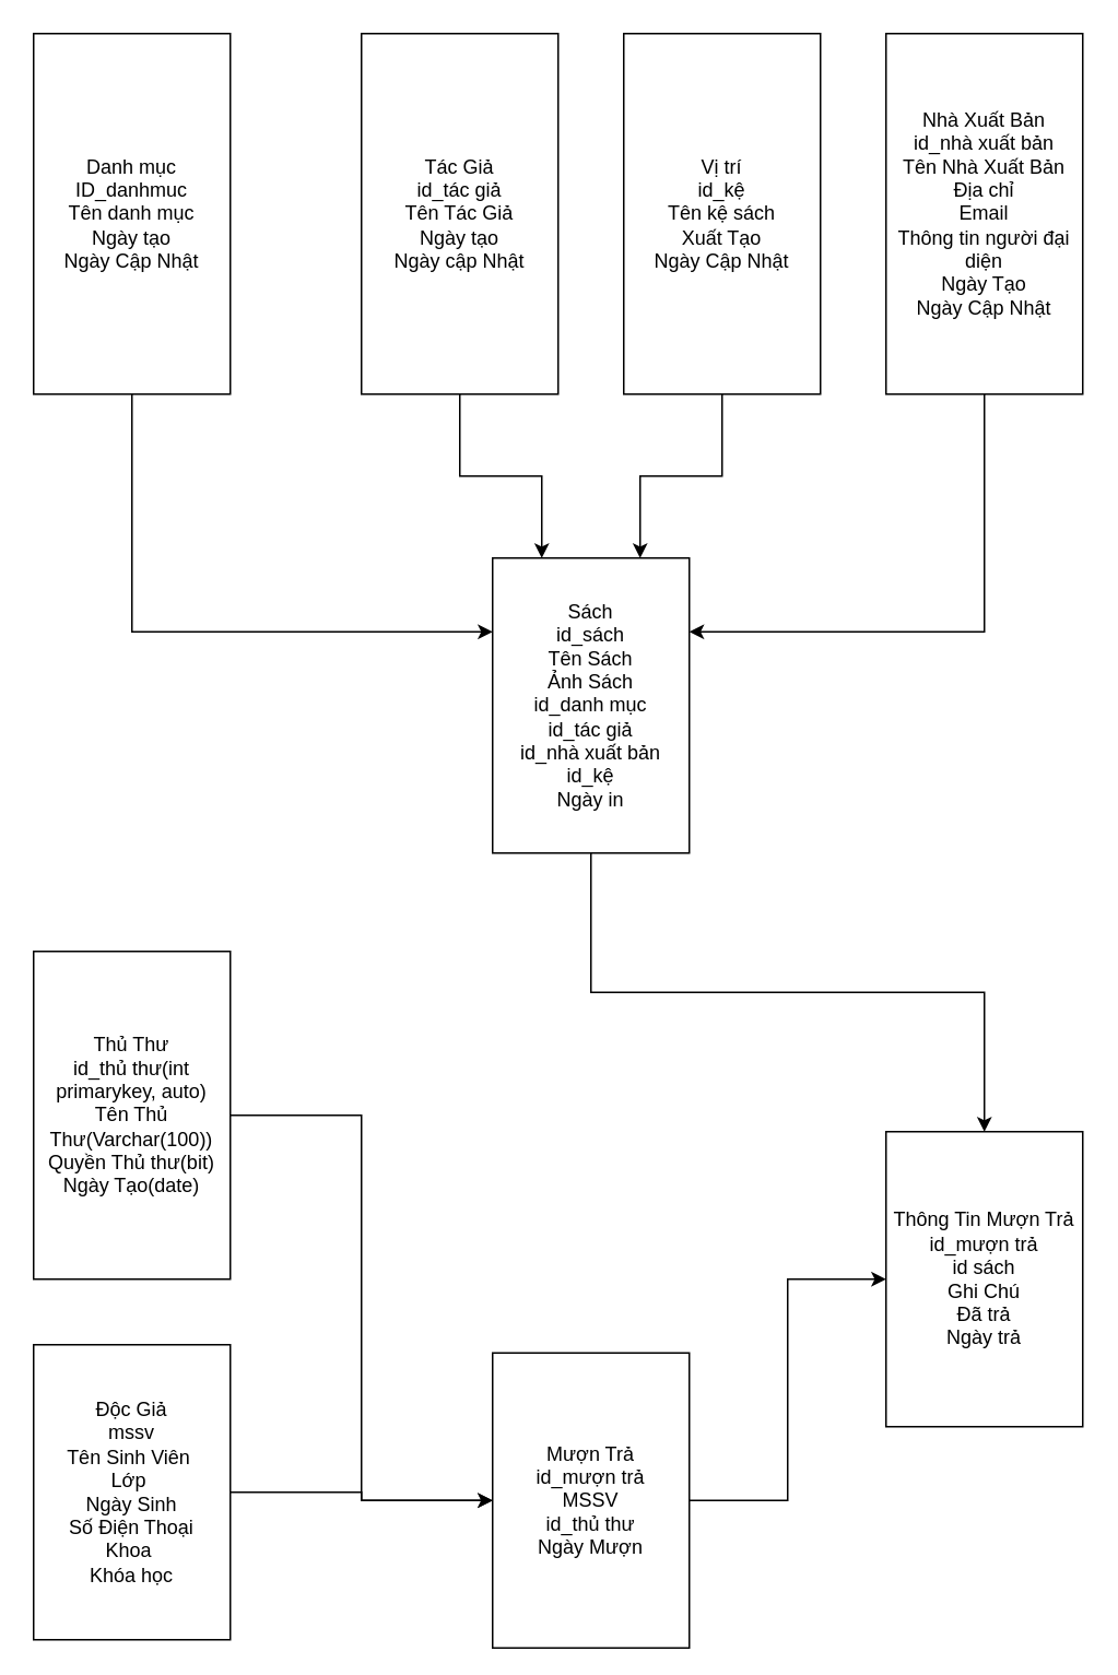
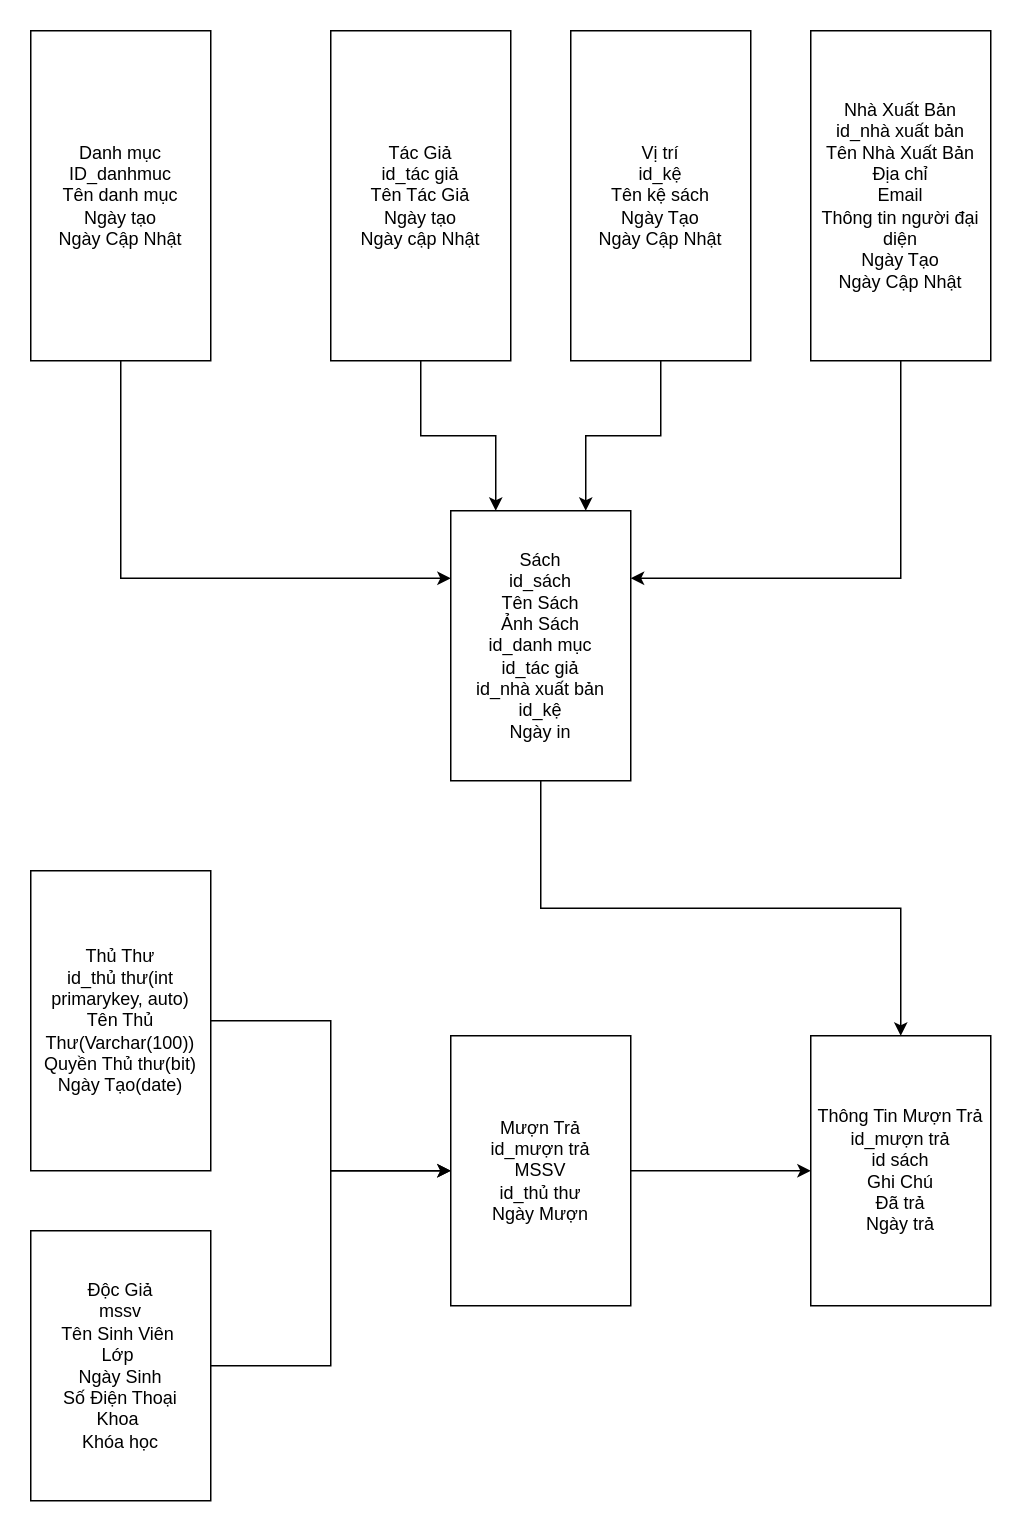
- <mxCell id="18" value="Vị trí&lt;br&gt;id_kệ&lt;br&gt;Tên kệ sách&lt;br&gt;Xuất Tạo&lt;br&gt;Ngày Cập Nhật" style="rounded=0;whiteSpace=wrap;html=1;" vertex="1" parent="1"><mxGeometry x="380" y="20" width="120" height="220" as="geometry" /></mxCell>
+ <mxCell id="18" value="Vị trí&lt;br&gt;id_kệ&lt;br&gt;Tên kệ sách&lt;br&gt;Ngày Tạo&lt;br&gt;Ngày Cập Nhật" style="rounded=0;whiteSpace=wrap;html=1;" vertex="1" parent="1"><mxGeometry x="380" y="20" width="120" height="220" as="geometry" /></mxCell>
- <mxCell id="15" value="Mượn Trả&lt;br&gt;id_mượn trả&lt;br&gt;MSSV&lt;br&gt;id_thủ thư&lt;br&gt;Ngày Mượn&lt;br&gt;" style="rounded=0;whiteSpace=wrap;html=1;" vertex="1" parent="1"><mxGeometry x="300" y="825" width="120" height="180" as="geometry" /></mxCell>
+ <mxCell id="15" value="Mượn Trả&lt;br&gt;id_mượn trả&lt;br&gt;MSSV&lt;br&gt;id_thủ thư&lt;br&gt;Ngày Mượn&lt;br&gt;" style="rounded=0;whiteSpace=wrap;html=1;" vertex="1" parent="1"><mxGeometry x="300" y="690" width="120" height="180" as="geometry" /></mxCell>
